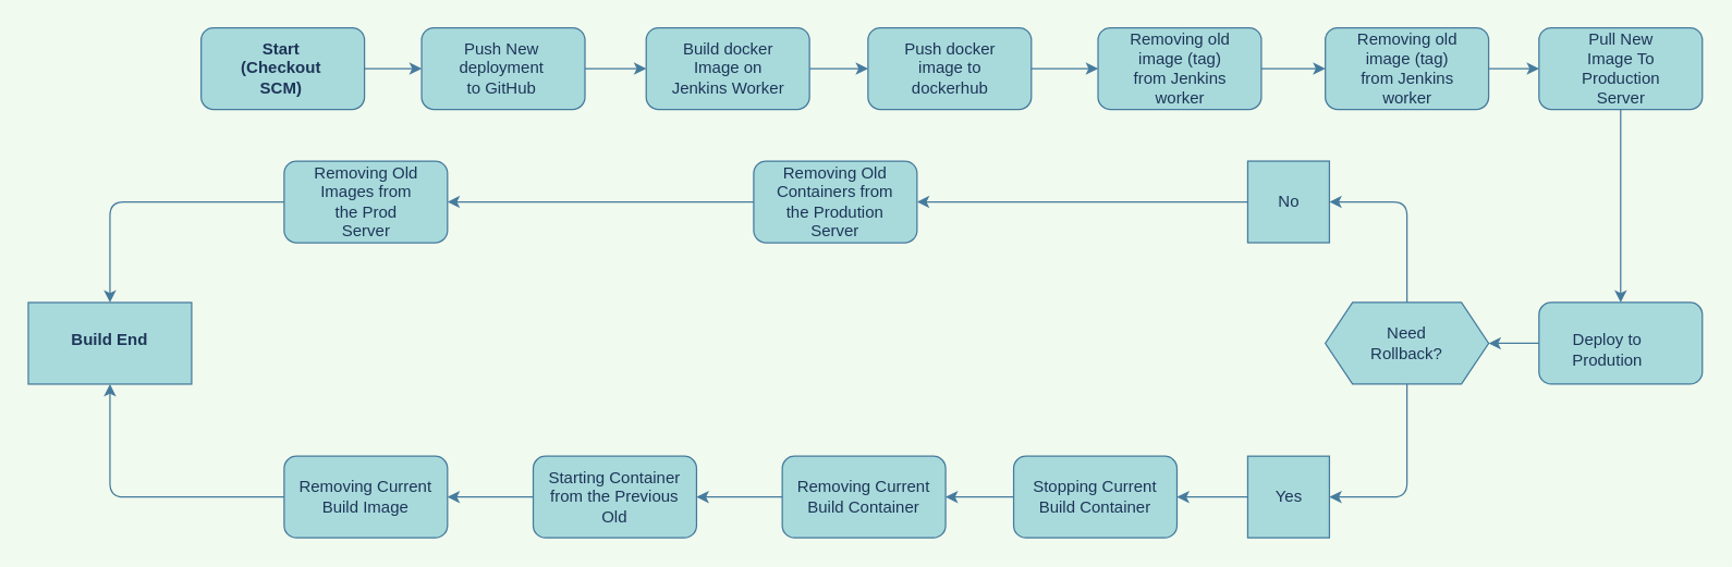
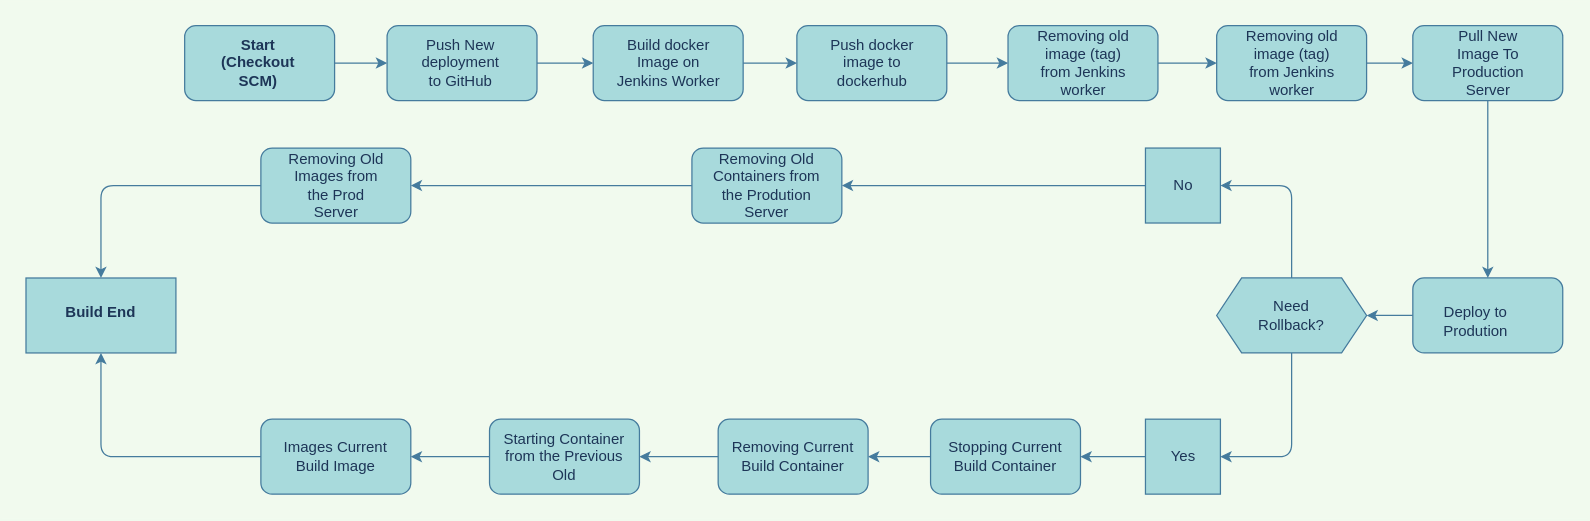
- <mxCell id="36" value="&lt;font style=&quot;font-size: 12px&quot;&gt;Removing Current Build Image&lt;/font&gt;" style="text;html=1;strokeColor=none;fillColor=none;align=center;verticalAlign=middle;whiteSpace=wrap;rounded=0;fontColor=#1D3557;" parent="34" vertex="1"><mxGeometry x="9.25" y="15" width="101.5" height="30" as="geometry" /></mxCell>
+ <mxCell id="36" value="&lt;font style=&quot;font-size: 12px&quot;&gt;Images Current Build Image&lt;/font&gt;" style="text;html=1;strokeColor=none;fillColor=none;align=center;verticalAlign=middle;whiteSpace=wrap;rounded=0;fontColor=#1D3557;" parent="34" vertex="1"><mxGeometry x="9.25" y="15" width="101.5" height="30" as="geometry" /></mxCell>
